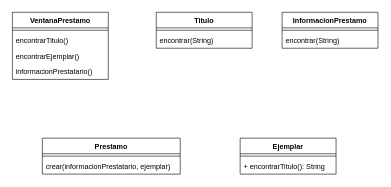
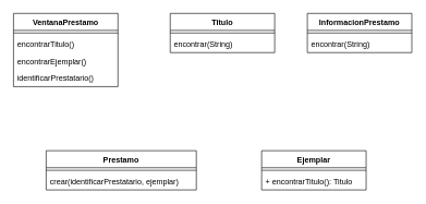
- <mxCell id="6" value="informacionPrestatario()" style="text;strokeColor=none;fillColor=none;align=left;verticalAlign=top;spacingLeft=4;spacingRight=4;overflow=hidden;rotatable=0;points=[[0,0.5],[1,0.5]];portConstraint=eastwest;" vertex="1" parent="2"><mxGeometry y="86" width="160" height="26" as="geometry" /></mxCell>
+ <mxCell id="6" value="identificarPrestatario()" style="text;strokeColor=none;fillColor=none;align=left;verticalAlign=top;spacingLeft=4;spacingRight=4;overflow=hidden;rotatable=0;points=[[0,0.5],[1,0.5]];portConstraint=eastwest;" vertex="1" parent="2"><mxGeometry y="86" width="160" height="26" as="geometry" /></mxCell>
- <mxCell id="15" value="crear(informacionPrestatario, ejemplar)" style="text;strokeColor=none;fillColor=none;align=left;verticalAlign=top;spacingLeft=4;spacingRight=4;overflow=hidden;rotatable=0;points=[[0,0.5],[1,0.5]];portConstraint=eastwest;" vertex="1" parent="13"><mxGeometry y="34" width="230" height="26" as="geometry" /></mxCell>
+ <mxCell id="15" value="crear(identificarPrestatario, ejemplar)" style="text;strokeColor=none;fillColor=none;align=left;verticalAlign=top;spacingLeft=4;spacingRight=4;overflow=hidden;rotatable=0;points=[[0,0.5],[1,0.5]];portConstraint=eastwest;" vertex="1" parent="13"><mxGeometry y="34" width="230" height="26" as="geometry" /></mxCell>
- <mxCell id="18" value="+ encontrarTitulo(): String" style="text;strokeColor=none;fillColor=none;align=left;verticalAlign=top;spacingLeft=4;spacingRight=4;overflow=hidden;rotatable=0;points=[[0,0.5],[1,0.5]];portConstraint=eastwest;" vertex="1" parent="16"><mxGeometry y="34" width="160" height="26" as="geometry" /></mxCell>
+ <mxCell id="18" value="+ encontrarTitulo(): Titulo" style="text;strokeColor=none;fillColor=none;align=left;verticalAlign=top;spacingLeft=4;spacingRight=4;overflow=hidden;rotatable=0;points=[[0,0.5],[1,0.5]];portConstraint=eastwest;" vertex="1" parent="16"><mxGeometry y="34" width="160" height="26" as="geometry" /></mxCell>
